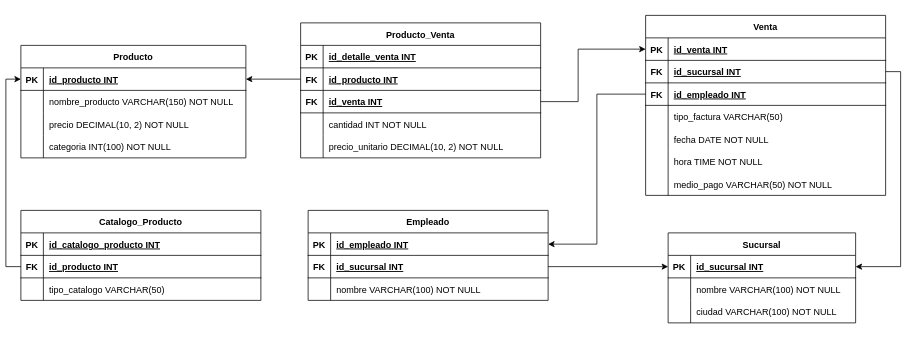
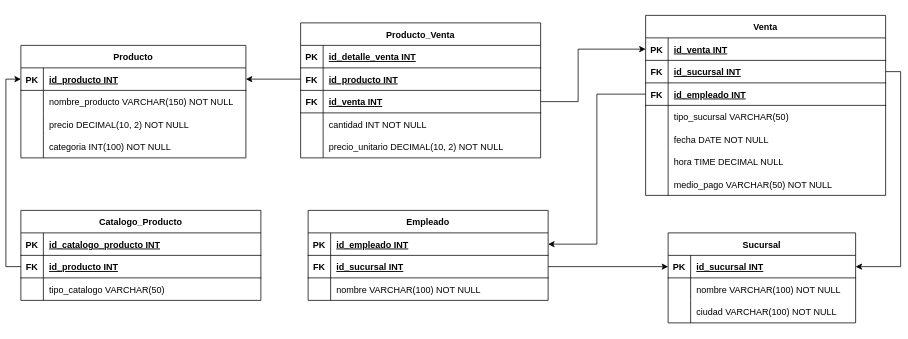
- <mxCell id="73" value="tipo_factura VARCHAR(50)" style="shape=partialRectangle;overflow=hidden;connectable=0;fillColor=none;align=left;strokeColor=inherit;top=0;left=0;bottom=0;right=0;spacingLeft=6;" parent="71" vertex="1"><mxGeometry x="30" width="290" height="30" as="geometry"><mxRectangle width="290" height="30" as="alternateBounds" /></mxGeometry></mxCell>
+ <mxCell id="73" value="tipo_sucursal VARCHAR(50)" style="shape=partialRectangle;overflow=hidden;connectable=0;fillColor=none;align=left;strokeColor=inherit;top=0;left=0;bottom=0;right=0;spacingLeft=6;" parent="71" vertex="1"><mxGeometry x="30" width="290" height="30" as="geometry"><mxRectangle width="290" height="30" as="alternateBounds" /></mxGeometry></mxCell>
- <mxCell id="79" value="hora TIME NOT NULL" style="shape=partialRectangle;overflow=hidden;connectable=0;fillColor=none;align=left;strokeColor=inherit;top=0;left=0;bottom=0;right=0;spacingLeft=6;" parent="77" vertex="1"><mxGeometry x="30" width="290" height="30" as="geometry"><mxRectangle width="290" height="30" as="alternateBounds" /></mxGeometry></mxCell>
+ <mxCell id="79" value="hora TIME DECIMAL NULL" style="shape=partialRectangle;overflow=hidden;connectable=0;fillColor=none;align=left;strokeColor=inherit;top=0;left=0;bottom=0;right=0;spacingLeft=6;" parent="77" vertex="1"><mxGeometry x="30" width="290" height="30" as="geometry"><mxRectangle width="290" height="30" as="alternateBounds" /></mxGeometry></mxCell>
